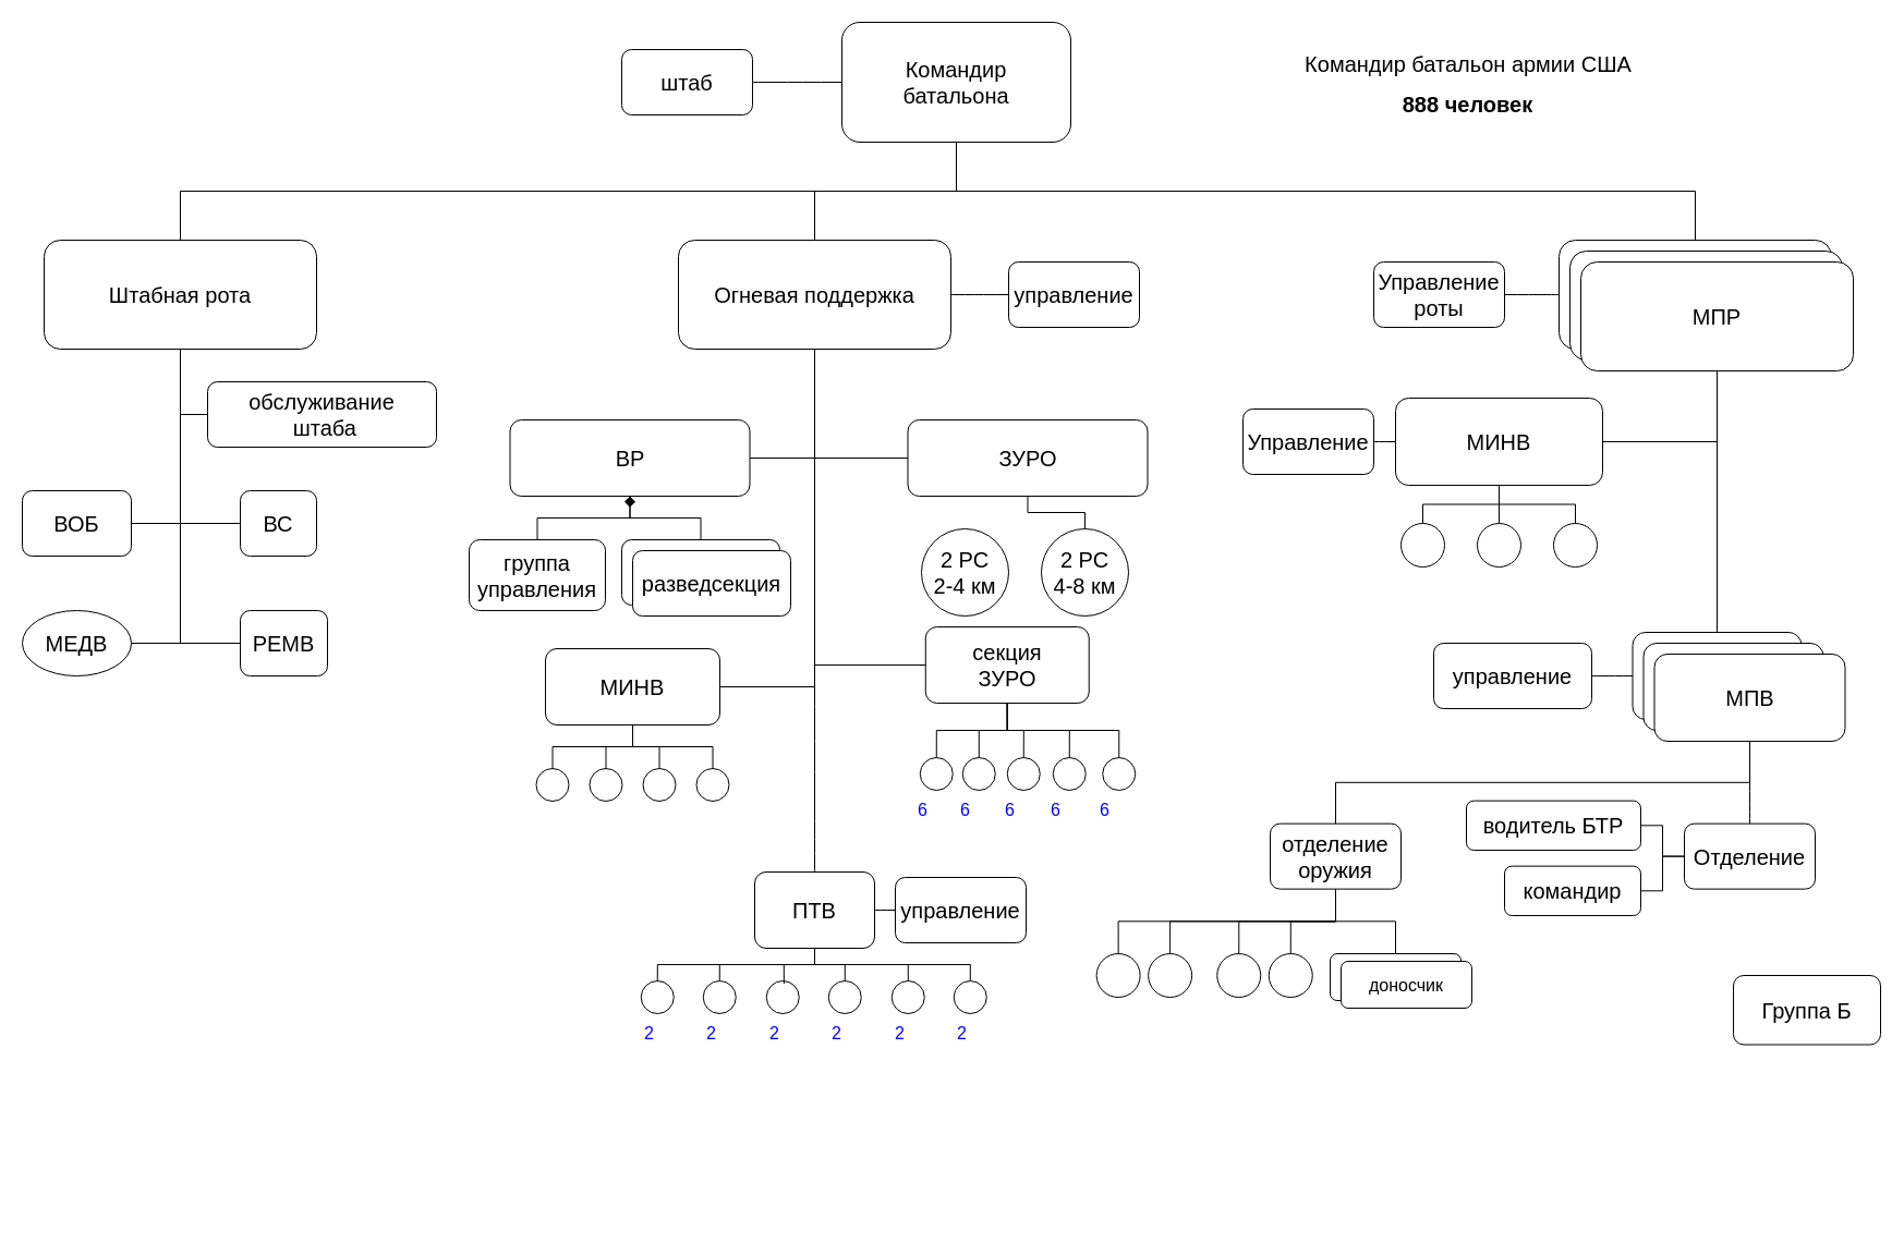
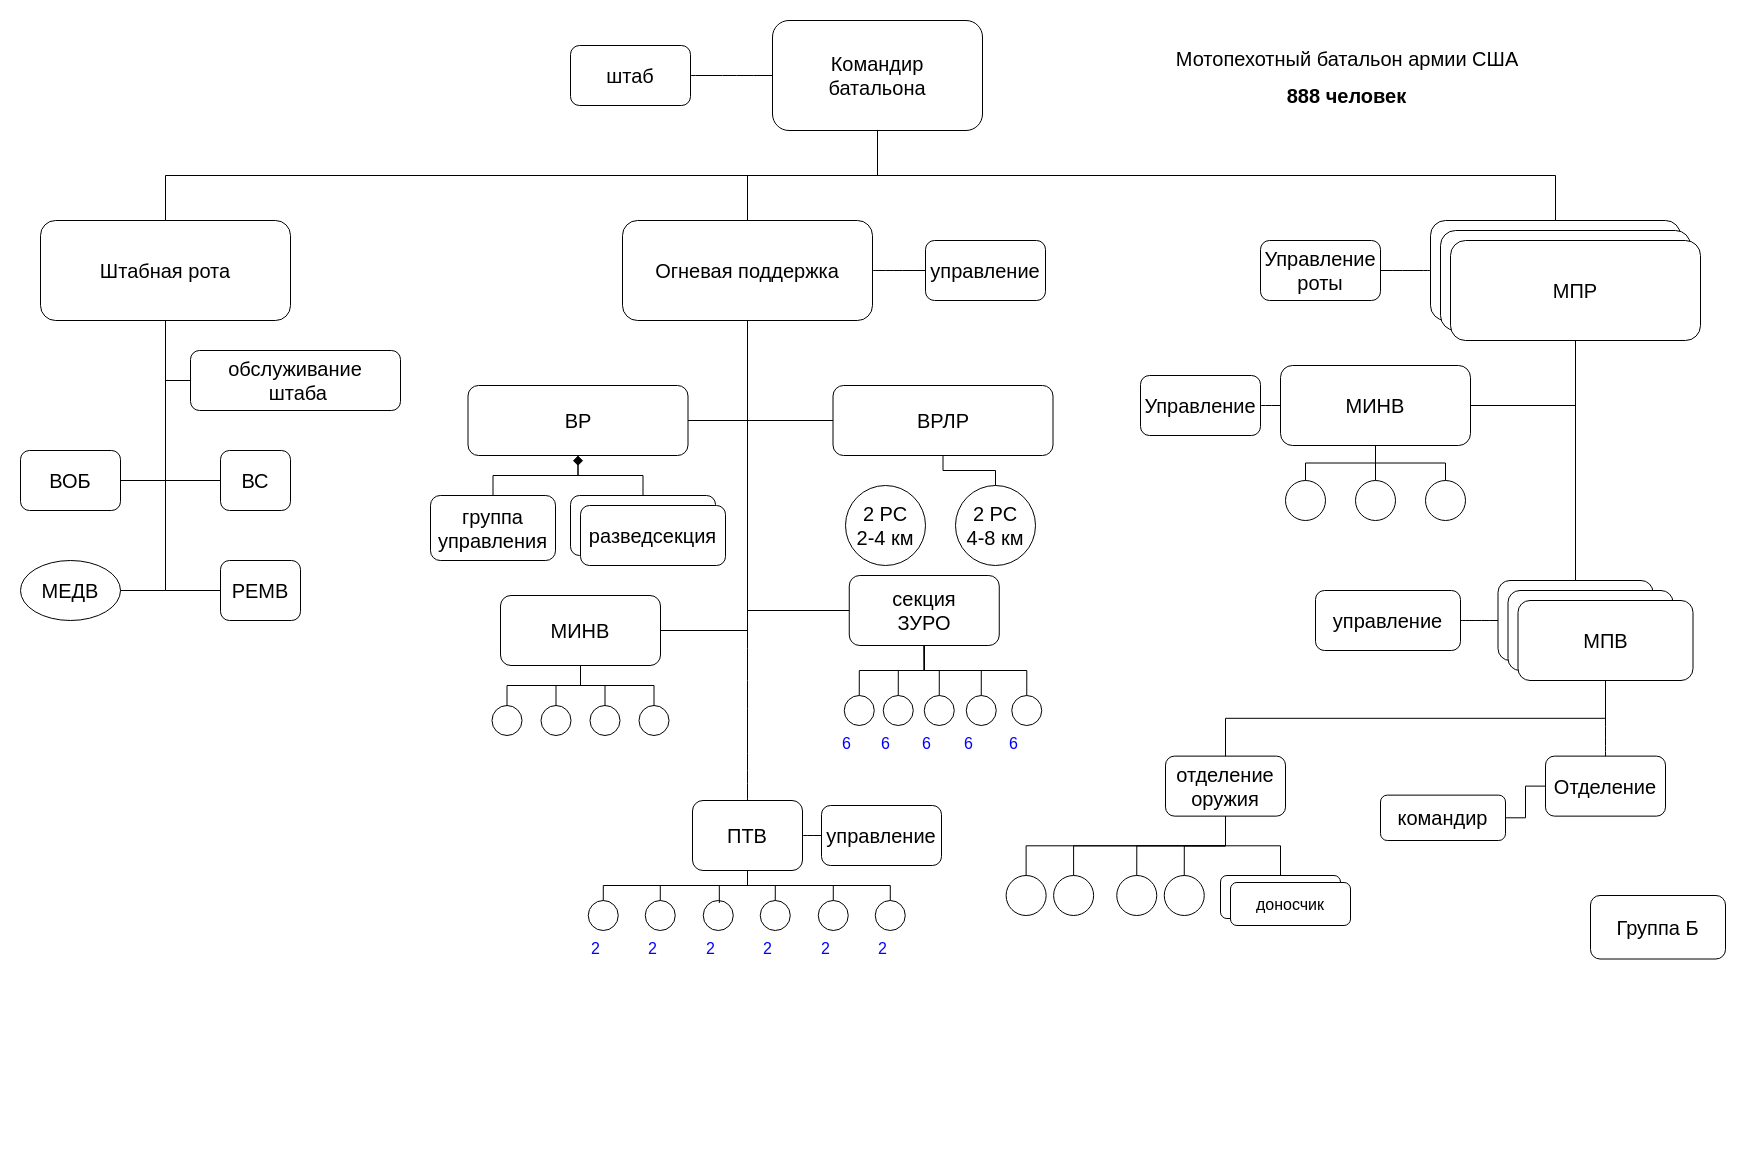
- <mxCell id="33" value="&lt;div style=&quot;font-size: 20px;&quot;&gt;&lt;span style=&quot;background-color: initial; font-size: 20px;&quot;&gt;Командир батальон армии США&lt;/span&gt;&lt;/div&gt;" style="text;whiteSpace=wrap;html=1;fontSize=20;align=center;" vertex="1" parent="1"><mxGeometry x="1152.5" y="40" width="387.5" height="40" as="geometry" /></mxCell>
+ <mxCell id="33" value="&lt;div style=&quot;font-size: 20px;&quot;&gt;&lt;span style=&quot;background-color: initial; font-size: 20px;&quot;&gt;Мотопехотный батальон армии США&lt;/span&gt;&lt;/div&gt;" style="text;whiteSpace=wrap;html=1;fontSize=20;align=center;" vertex="1" parent="1"><mxGeometry x="1152.5" y="40" width="387.5" height="40" as="geometry" /></mxCell>
- <mxCell id="15" value="ЗУРО" style="rounded=1;whiteSpace=wrap;html=1;fontSize=20;" parent="1" vertex="1"><mxGeometry x="832.5" y="385" width="220" height="70" as="geometry" /></mxCell>
+ <mxCell id="15" value="ВРЛР" style="rounded=1;whiteSpace=wrap;html=1;fontSize=20;" parent="1" vertex="1"><mxGeometry x="832.5" y="385" width="220" height="70" as="geometry" /></mxCell>
- <mxCell id="155" value="водитель БТР" style="rounded=1;whiteSpace=wrap;html=1;fontSize=20;" vertex="1" parent="1"><mxGeometry x="1345" y="734.63" width="160" height="45.37" as="geometry" /></mxCell>
- <mxCell id="156" value="" style="endArrow=none;html=1;rounded=0;fontSize=12;startSize=8;endSize=8;exitX=1;exitY=0.5;exitDx=0;exitDy=0;entryX=0;entryY=0.5;entryDx=0;entryDy=0;edgeStyle=orthogonalEdgeStyle;" edge="1" parent="1" source="155" target="64"><mxGeometry width="50" height="50" relative="1" as="geometry"><mxPoint x="1680" y="805" as="sourcePoint" /><mxPoint x="1730" y="755" as="targetPoint" /></mxGeometry></mxCell>
